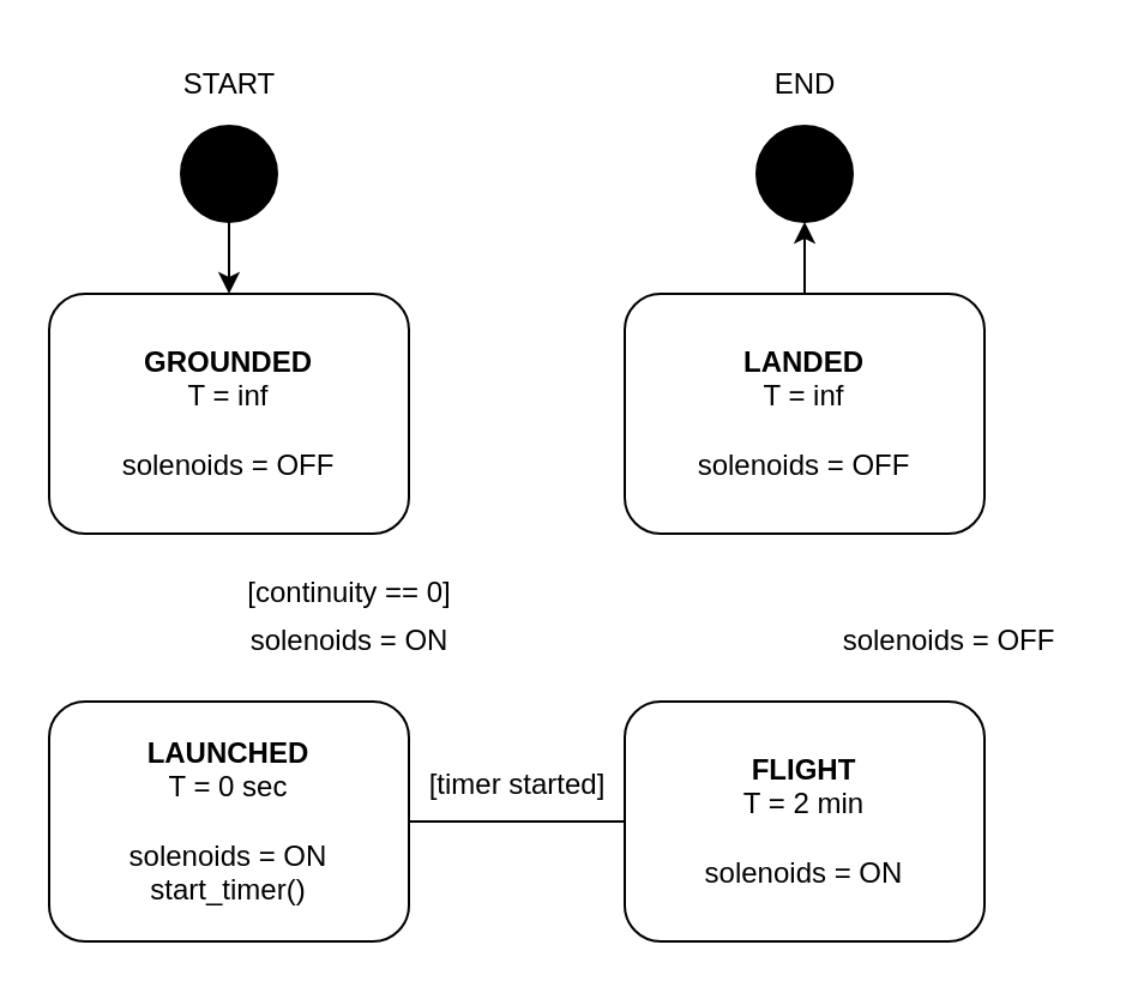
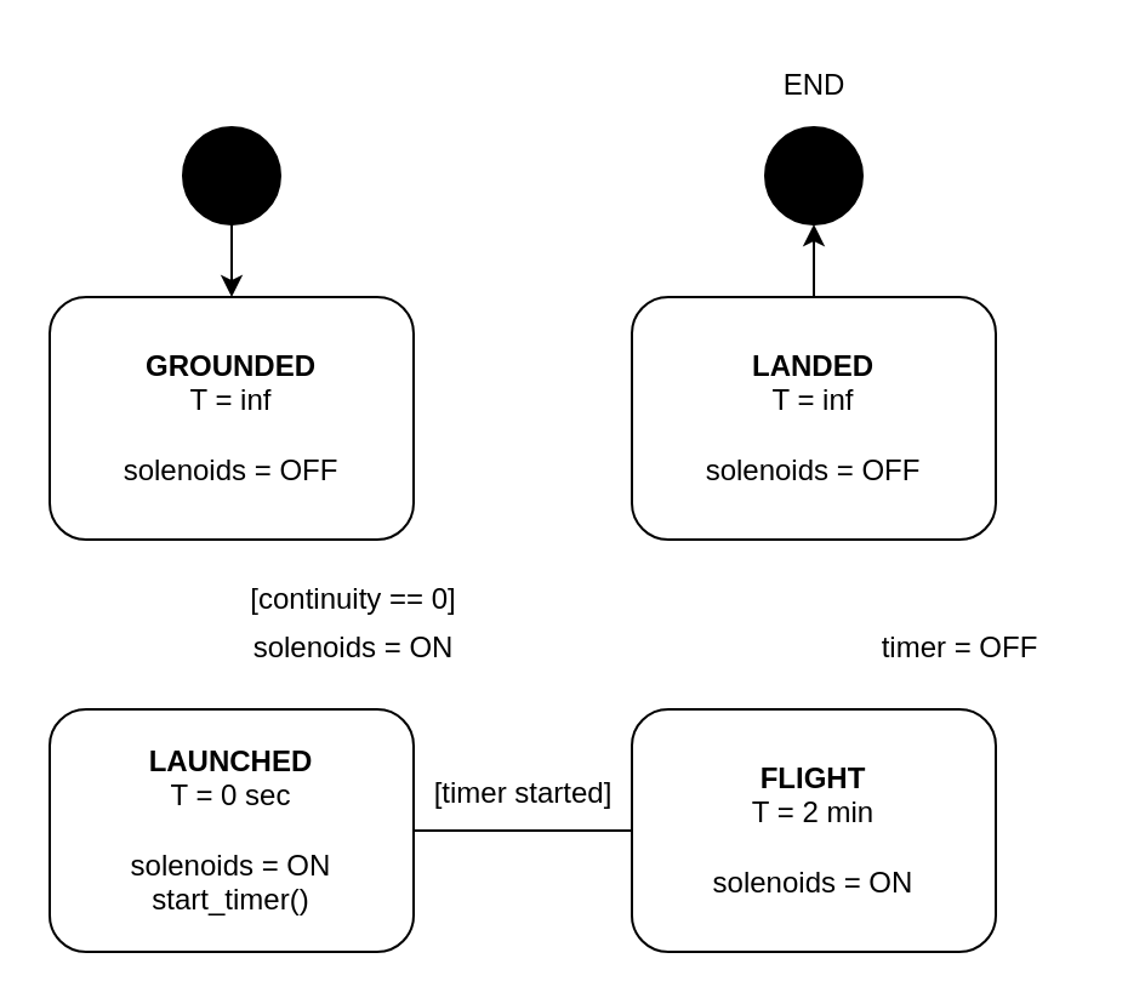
- <mxCell id="15" value="START" style="text;html=1;align=center;verticalAlign=middle;resizable=0;points=[];autosize=1;strokeColor=none;fillColor=none;" vertex="1" parent="1"><mxGeometry x="65" y="20" width="60" height="30" as="geometry" /></mxCell>
- <mxCell id="11" value="solenoids = OFF" style="text;html=1;align=center;verticalAlign=middle;resizable=0;points=[];autosize=1;strokeColor=none;fillColor=none;" vertex="1" parent="1"><mxGeometry x="340" y="252" width="110" height="30" as="geometry" /></mxCell>
+ <mxCell id="11" value="timer = OFF" style="text;html=1;align=center;verticalAlign=middle;resizable=0;points=[];autosize=1;strokeColor=none;fillColor=none;" vertex="1" parent="1"><mxGeometry x="340" y="252" width="110" height="30" as="geometry" /></mxCell>
